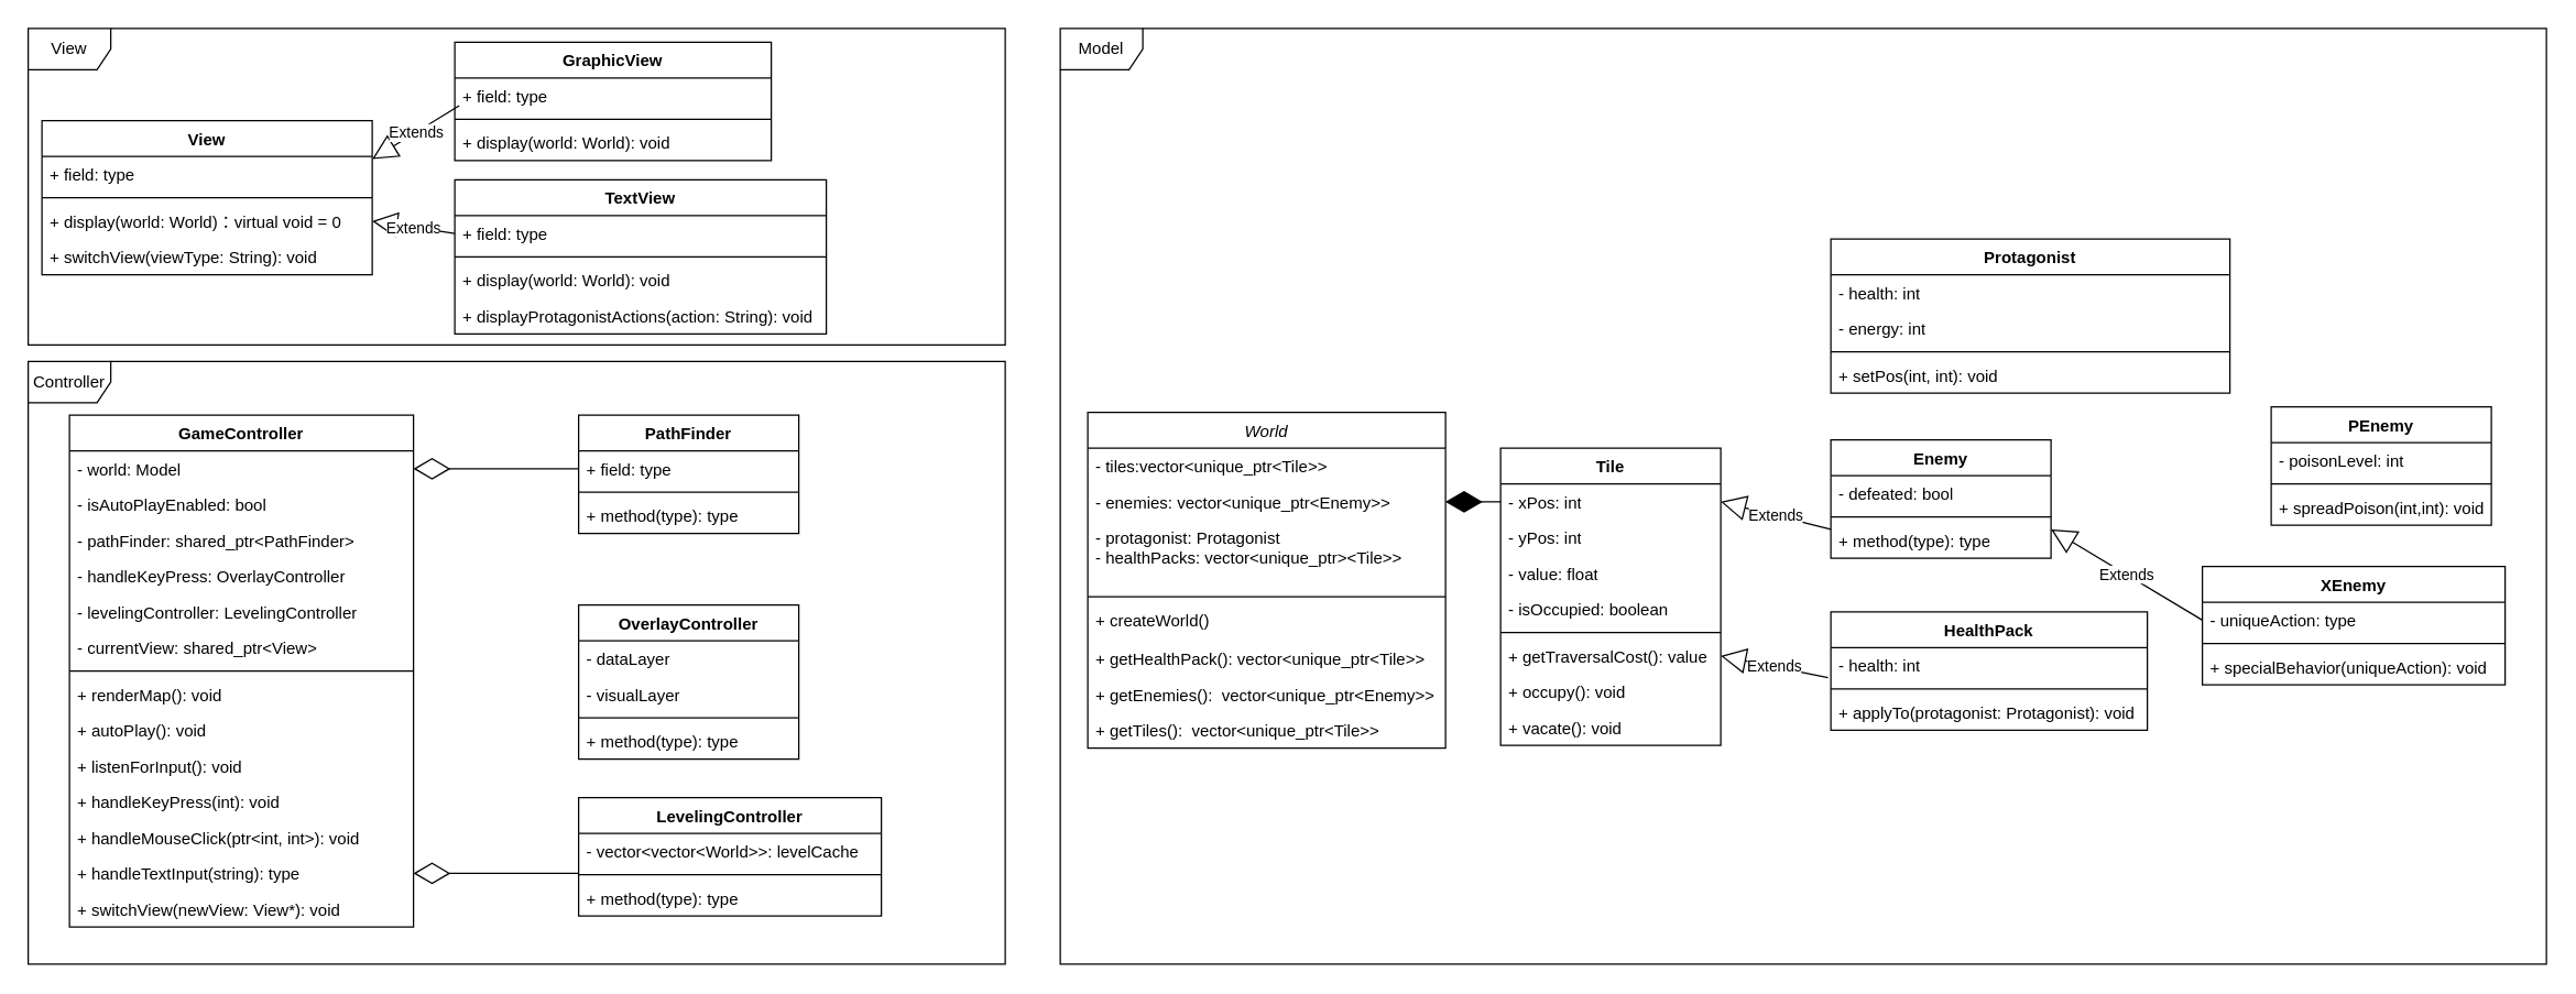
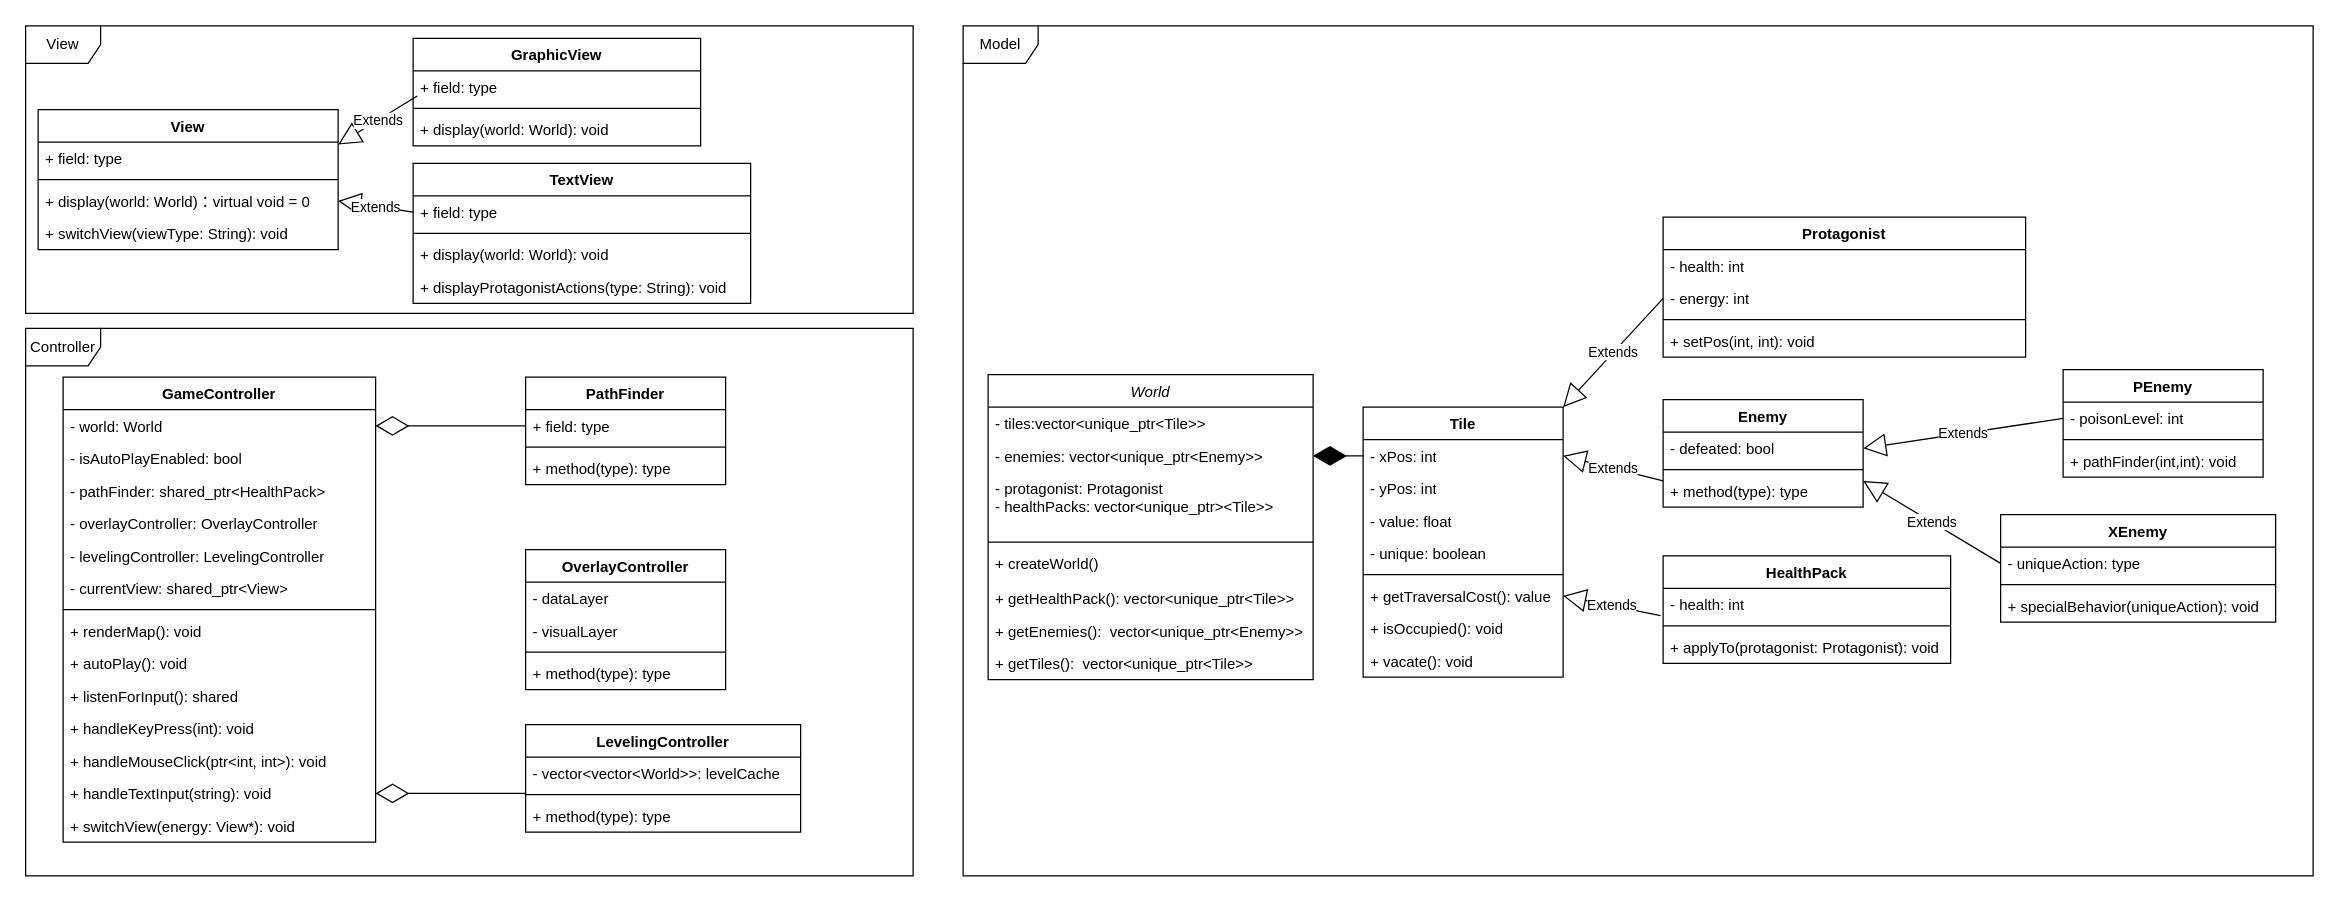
- <mxCell id="63" value="+ displayProtagonistActions(action: String): void" style="text;strokeColor=none;fillColor=none;align=left;verticalAlign=top;spacingLeft=4;spacingRight=4;overflow=hidden;rotatable=0;points=[[0,0.5],[1,0.5]];portConstraint=eastwest;whiteSpace=wrap;html=1;" parent="59" vertex="1"><mxGeometry y="86" width="270" height="26" as="geometry" /></mxCell>
+ <mxCell id="63" value="+ displayProtagonistActions(type: String): void" style="text;strokeColor=none;fillColor=none;align=left;verticalAlign=top;spacingLeft=4;spacingRight=4;overflow=hidden;rotatable=0;points=[[0,0.5],[1,0.5]];portConstraint=eastwest;whiteSpace=wrap;html=1;" parent="59" vertex="1"><mxGeometry y="86" width="270" height="26" as="geometry" /></mxCell>
+ <mxCell id="33" value="Extends" style="endArrow=block;endSize=16;endFill=0;html=1;rounded=0;entryX=1;entryY=0;entryDx=0;entryDy=0;exitX=0;exitY=0.5;exitDx=0;exitDy=0;" parent="1" source="36" target="14" edge="1"><mxGeometry width="160" relative="1" as="geometry"><mxPoint x="1140" y="320" as="sourcePoint" /><mxPoint x="1300" y="320" as="targetPoint" /></mxGeometry></mxCell>
- <mxCell id="65" value="- world: Model " style="text;strokeColor=none;fillColor=none;align=left;verticalAlign=top;spacingLeft=4;spacingRight=4;overflow=hidden;rotatable=0;points=[[0,0.5],[1,0.5]];portConstraint=eastwest;whiteSpace=wrap;html=1;" parent="64" vertex="1"><mxGeometry y="26" width="250" height="26" as="geometry" /></mxCell>
+ <mxCell id="65" value="- world: World " style="text;strokeColor=none;fillColor=none;align=left;verticalAlign=top;spacingLeft=4;spacingRight=4;overflow=hidden;rotatable=0;points=[[0,0.5],[1,0.5]];portConstraint=eastwest;whiteSpace=wrap;html=1;" parent="64" vertex="1"><mxGeometry y="26" width="250" height="26" as="geometry" /></mxCell>
+ <mxCell id="47" value="Extends" style="endArrow=block;endSize=16;endFill=0;html=1;rounded=0;entryX=1;entryY=0.5;entryDx=0;entryDy=0;exitX=0;exitY=0.5;exitDx=0;exitDy=0;" parent="1" source="40" target="28" edge="1"><mxGeometry width="160" relative="1" as="geometry"><mxPoint x="1560" y="330" as="sourcePoint" /><mxPoint x="1720" y="330" as="targetPoint" /></mxGeometry></mxCell>
- <mxCell id="42" value="+ spreadPoison(int,int): void" style="text;strokeColor=none;fillColor=none;align=left;verticalAlign=top;spacingLeft=4;spacingRight=4;overflow=hidden;rotatable=0;points=[[0,0.5],[1,0.5]];portConstraint=eastwest;whiteSpace=wrap;html=1;" parent="39" vertex="1"><mxGeometry y="60" width="160" height="26" as="geometry" /></mxCell>
+ <mxCell id="42" value="+ pathFinder(int,int): void" style="text;strokeColor=none;fillColor=none;align=left;verticalAlign=top;spacingLeft=4;spacingRight=4;overflow=hidden;rotatable=0;points=[[0,0.5],[1,0.5]];portConstraint=eastwest;whiteSpace=wrap;html=1;" parent="39" vertex="1"><mxGeometry y="60" width="160" height="26" as="geometry" /></mxCell>
- <mxCell id="67" value="- pathFinder: shared_ptr&amp;lt;PathFinder&amp;gt;" style="text;strokeColor=none;fillColor=none;align=left;verticalAlign=top;spacingLeft=4;spacingRight=4;overflow=hidden;rotatable=0;points=[[0,0.5],[1,0.5]];portConstraint=eastwest;whiteSpace=wrap;html=1;" parent="64" vertex="1"><mxGeometry y="78" width="250" height="26" as="geometry" /></mxCell>
+ <mxCell id="67" value="- pathFinder: shared_ptr&amp;lt;HealthPack&amp;gt;" style="text;strokeColor=none;fillColor=none;align=left;verticalAlign=top;spacingLeft=4;spacingRight=4;overflow=hidden;rotatable=0;points=[[0,0.5],[1,0.5]];portConstraint=eastwest;whiteSpace=wrap;html=1;" parent="64" vertex="1"><mxGeometry y="78" width="250" height="26" as="geometry" /></mxCell>
- <mxCell id="68" value="- handleKeyPress: OverlayController" style="text;strokeColor=none;fillColor=none;align=left;verticalAlign=top;spacingLeft=4;spacingRight=4;overflow=hidden;rotatable=0;points=[[0,0.5],[1,0.5]];portConstraint=eastwest;whiteSpace=wrap;html=1;" parent="64" vertex="1"><mxGeometry y="104" width="250" height="26" as="geometry" /></mxCell>
+ <mxCell id="68" value="- overlayController: OverlayController" style="text;strokeColor=none;fillColor=none;align=left;verticalAlign=top;spacingLeft=4;spacingRight=4;overflow=hidden;rotatable=0;points=[[0,0.5],[1,0.5]];portConstraint=eastwest;whiteSpace=wrap;html=1;" parent="64" vertex="1"><mxGeometry y="104" width="250" height="26" as="geometry" /></mxCell>
- <mxCell id="18" value="- isOccupied: boolean" style="text;strokeColor=none;fillColor=none;align=left;verticalAlign=top;spacingLeft=4;spacingRight=4;overflow=hidden;rotatable=0;points=[[0,0.5],[1,0.5]];portConstraint=eastwest;whiteSpace=wrap;html=1;" parent="14" vertex="1"><mxGeometry y="104" width="160" height="26" as="geometry" /></mxCell>
+ <mxCell id="18" value="- unique: boolean" style="text;strokeColor=none;fillColor=none;align=left;verticalAlign=top;spacingLeft=4;spacingRight=4;overflow=hidden;rotatable=0;points=[[0,0.5],[1,0.5]];portConstraint=eastwest;whiteSpace=wrap;html=1;" parent="14" vertex="1"><mxGeometry y="104" width="160" height="26" as="geometry" /></mxCell>
- <mxCell id="21" value="+ occupy(): void" style="text;strokeColor=none;fillColor=none;align=left;verticalAlign=top;spacingLeft=4;spacingRight=4;overflow=hidden;rotatable=0;points=[[0,0.5],[1,0.5]];portConstraint=eastwest;whiteSpace=wrap;html=1;" parent="14" vertex="1"><mxGeometry y="164" width="160" height="26" as="geometry" /></mxCell>
+ <mxCell id="21" value="+ isOccupied(): void" style="text;strokeColor=none;fillColor=none;align=left;verticalAlign=top;spacingLeft=4;spacingRight=4;overflow=hidden;rotatable=0;points=[[0,0.5],[1,0.5]];portConstraint=eastwest;whiteSpace=wrap;html=1;" parent="14" vertex="1"><mxGeometry y="164" width="160" height="26" as="geometry" /></mxCell>
- <mxCell id="74" value="+ listenForInput(): void" style="text;strokeColor=none;fillColor=none;align=left;verticalAlign=top;spacingLeft=4;spacingRight=4;overflow=hidden;rotatable=0;points=[[0,0.5],[1,0.5]];portConstraint=eastwest;whiteSpace=wrap;html=1;" parent="64" vertex="1"><mxGeometry y="242" width="250" height="26" as="geometry" /></mxCell>
+ <mxCell id="74" value="+ listenForInput(): shared" style="text;strokeColor=none;fillColor=none;align=left;verticalAlign=top;spacingLeft=4;spacingRight=4;overflow=hidden;rotatable=0;points=[[0,0.5],[1,0.5]];portConstraint=eastwest;whiteSpace=wrap;html=1;" parent="64" vertex="1"><mxGeometry y="242" width="250" height="26" as="geometry" /></mxCell>
- <mxCell id="77" value="+ handleTextInput(string): type" style="text;strokeColor=none;fillColor=none;align=left;verticalAlign=top;spacingLeft=4;spacingRight=4;overflow=hidden;rotatable=0;points=[[0,0.5],[1,0.5]];portConstraint=eastwest;whiteSpace=wrap;html=1;" parent="64" vertex="1"><mxGeometry y="320" width="250" height="26" as="geometry" /></mxCell>
+ <mxCell id="77" value="+ handleTextInput(string): void" style="text;strokeColor=none;fillColor=none;align=left;verticalAlign=top;spacingLeft=4;spacingRight=4;overflow=hidden;rotatable=0;points=[[0,0.5],[1,0.5]];portConstraint=eastwest;whiteSpace=wrap;html=1;" parent="64" vertex="1"><mxGeometry y="320" width="250" height="26" as="geometry" /></mxCell>
- <mxCell id="78" value="+ switchView(newView: View*): void" style="text;strokeColor=none;fillColor=none;align=left;verticalAlign=top;spacingLeft=4;spacingRight=4;overflow=hidden;rotatable=0;points=[[0,0.5],[1,0.5]];portConstraint=eastwest;whiteSpace=wrap;html=1;" parent="64" vertex="1"><mxGeometry y="346" width="250" height="26" as="geometry" /></mxCell>
+ <mxCell id="78" value="+ switchView(energy: View*): void" style="text;strokeColor=none;fillColor=none;align=left;verticalAlign=top;spacingLeft=4;spacingRight=4;overflow=hidden;rotatable=0;points=[[0,0.5],[1,0.5]];portConstraint=eastwest;whiteSpace=wrap;html=1;" parent="64" vertex="1"><mxGeometry y="346" width="250" height="26" as="geometry" /></mxCell>
